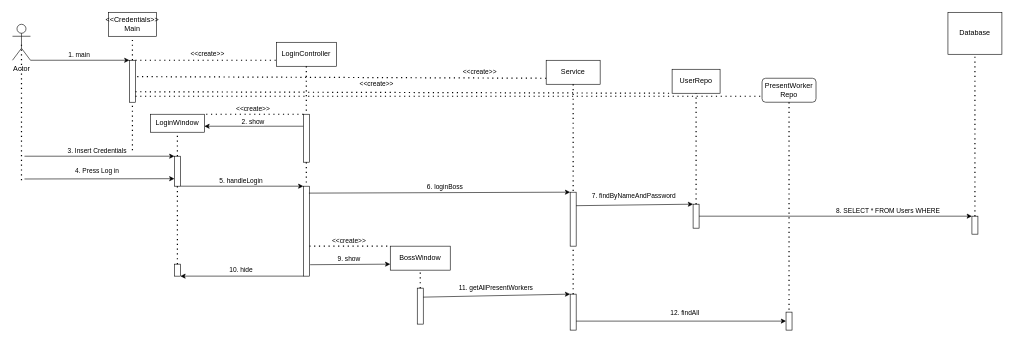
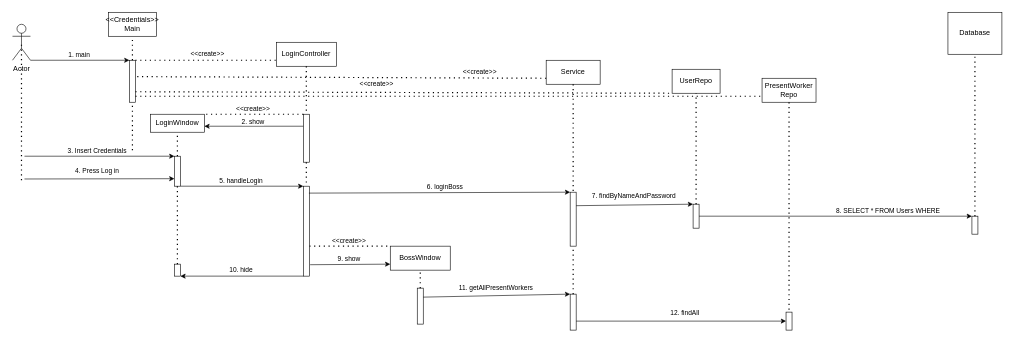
- <mxCell id="9" value="&lt;div&gt;PresentWorker&lt;/div&gt;&lt;div&gt;Repo&lt;/div&gt;" style="whiteSpace=wrap;html=1;rounded=1;" vertex="1" parent="1"><mxGeometry x="1270" y="130" width="90" height="40" as="geometry" /></mxCell>
+ <mxCell id="9" value="&lt;div&gt;PresentWorker&lt;/div&gt;&lt;div&gt;Repo&lt;/div&gt;" style="rounded=0;whiteSpace=wrap;html=1;" vertex="1" parent="1"><mxGeometry x="1270" y="130" width="90" height="40" as="geometry" /></mxCell>
